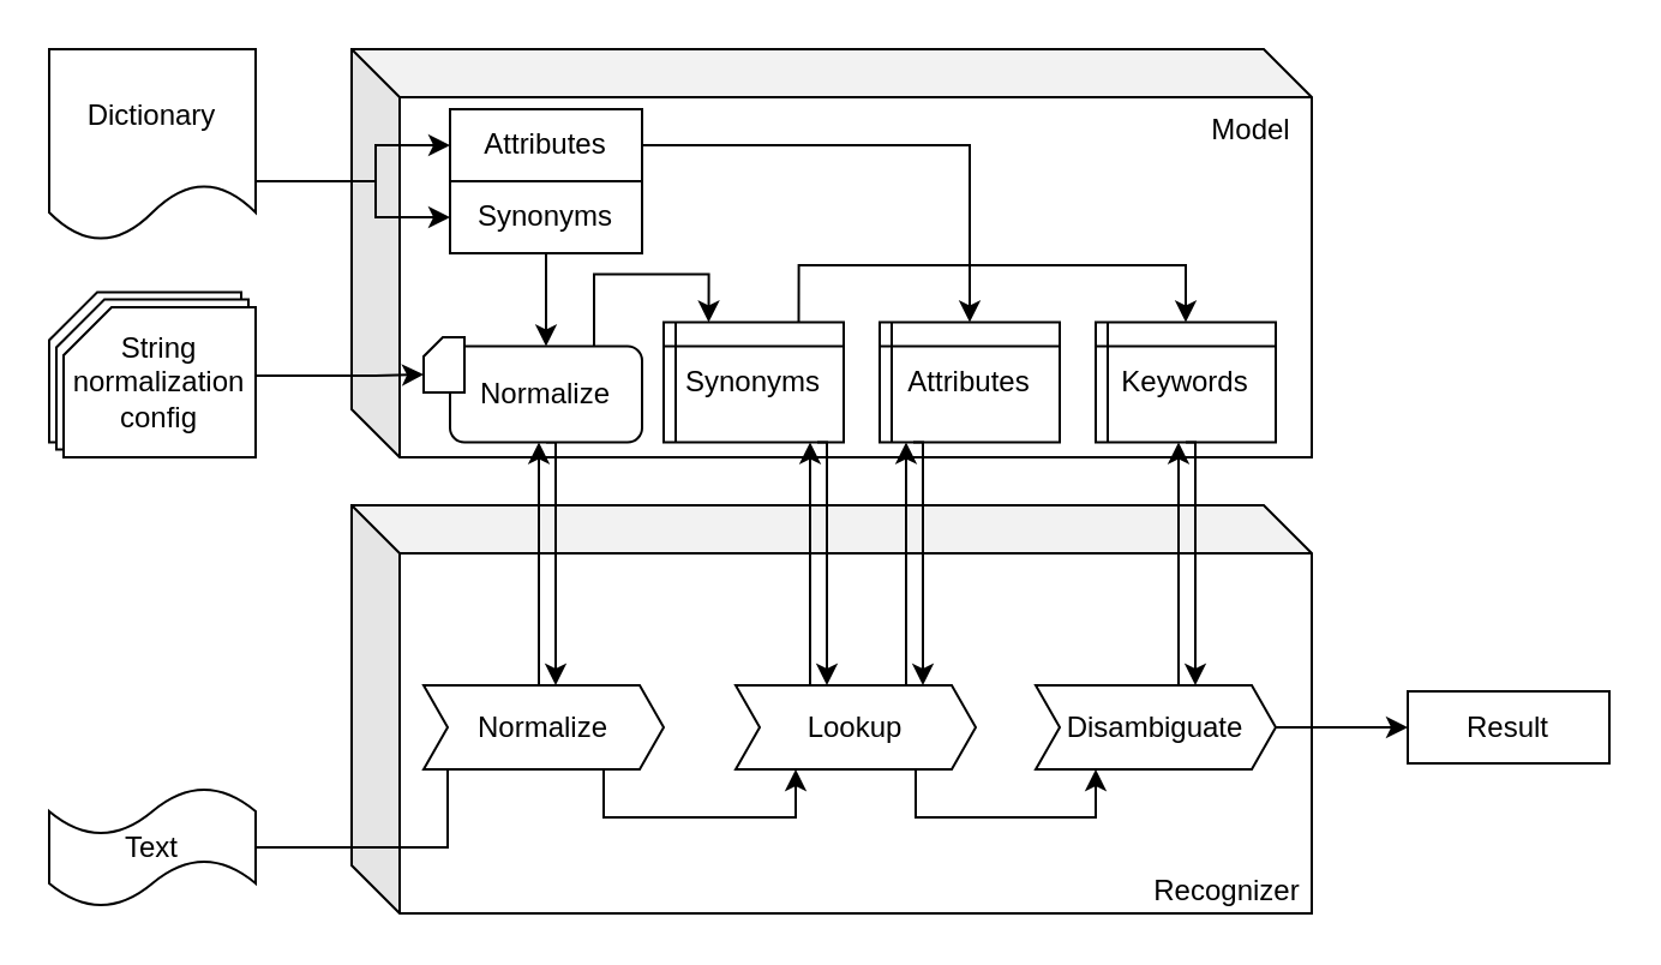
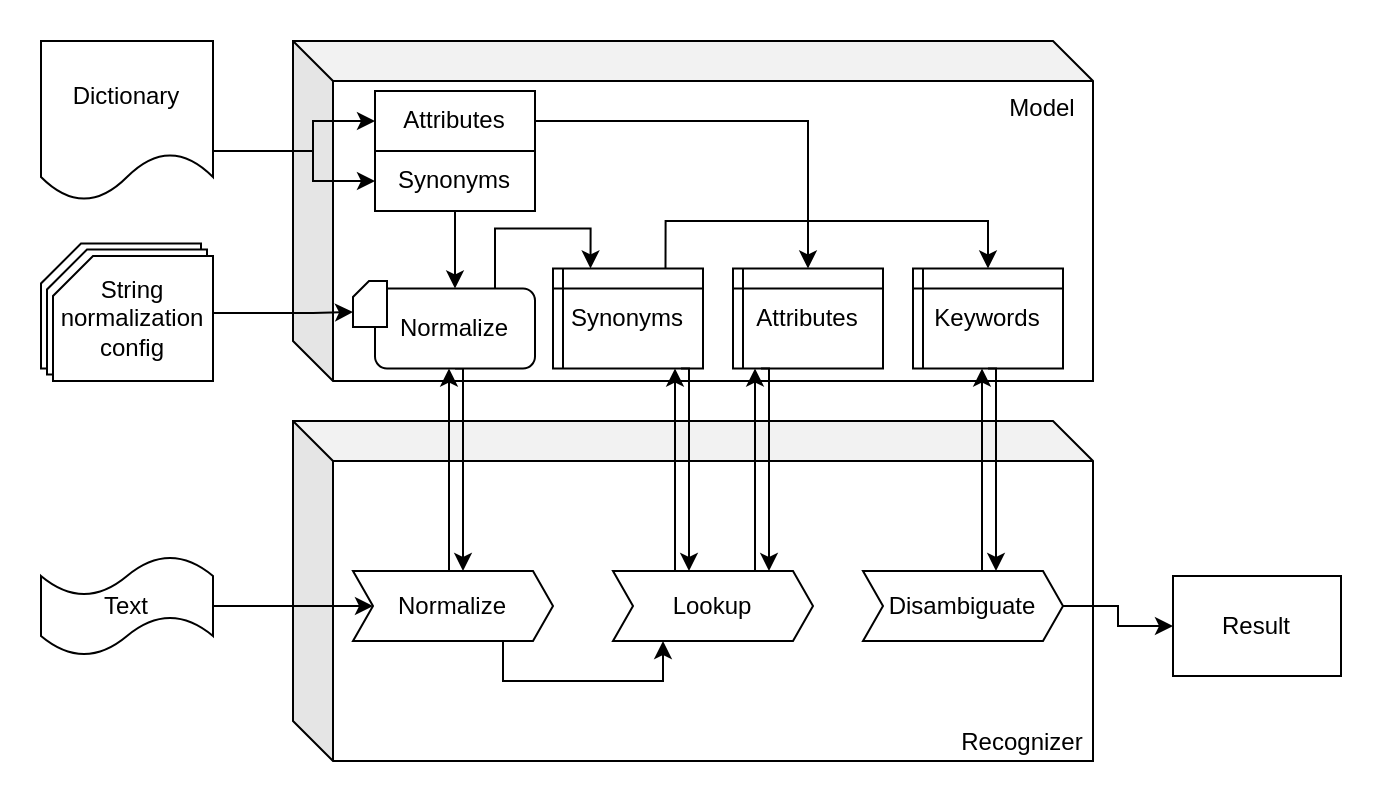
- <mxCell id="31" value="Result" style="rounded=0;whiteSpace=wrap;html=1;labelBackgroundColor=none;shadow=0;" vertex="1" parent="1"><mxGeometry x="586" y="287.5" width="84" height="30" as="geometry" /></mxCell>
+ <mxCell id="31" value="Result" style="rounded=0;whiteSpace=wrap;html=1;labelBackgroundColor=none;shadow=0;" vertex="1" parent="1"><mxGeometry x="586" y="287.5" width="84" height="50" as="geometry" /></mxCell>
- <mxCell id="26" style="edgeStyle=orthogonalEdgeStyle;rounded=0;orthogonalLoop=1;jettySize=auto;html=1;exitX=0.75;exitY=1;exitDx=0;exitDy=0;entryX=0.25;entryY=1;entryDx=0;entryDy=0;shadow=0;" parent="1" source="27" target="29" edge="1"><mxGeometry relative="1" as="geometry" /></mxCell>
- <mxCell id="18" value="Text" style="shape=tape;whiteSpace=wrap;html=1;shadow=0;" parent="1" vertex="1"><mxGeometry x="20" y="327.5" width="86" height="50" as="geometry" /></mxCell>
+ <mxCell id="18" value="Text" style="shape=tape;whiteSpace=wrap;html=1;shadow=0;" parent="1" vertex="1"><mxGeometry x="20" y="277.5" width="86" height="50" as="geometry" /></mxCell>
